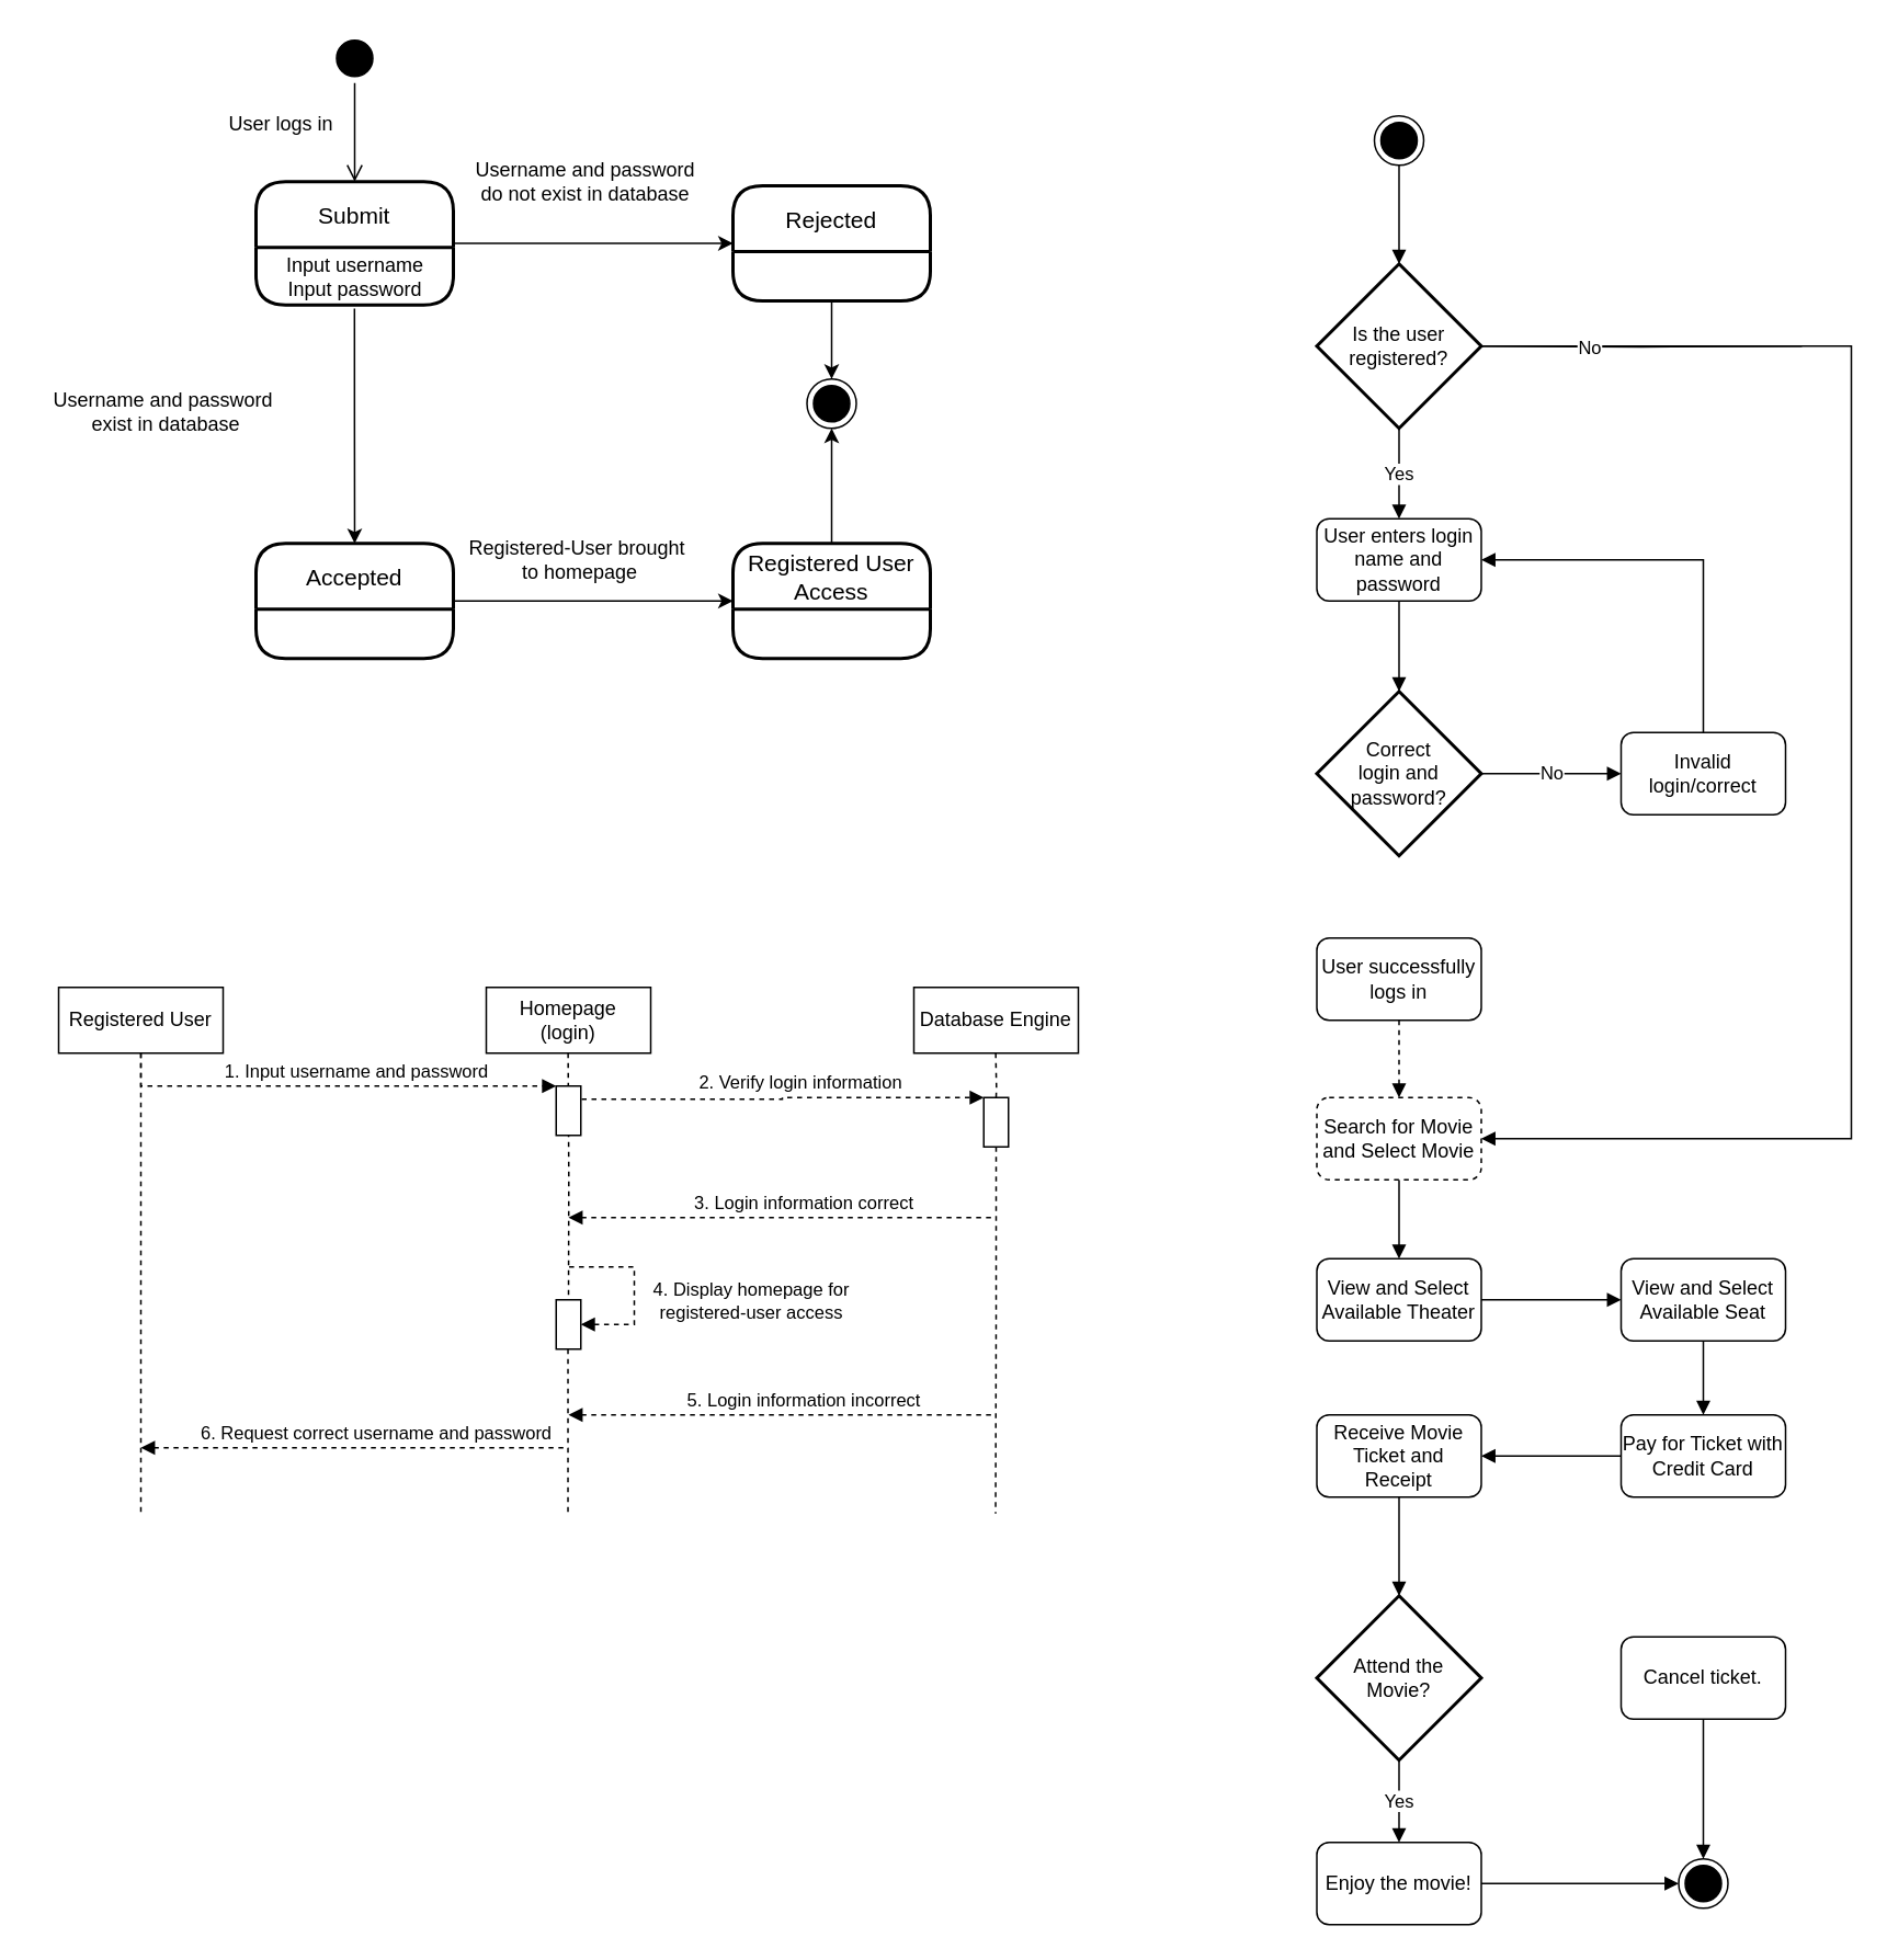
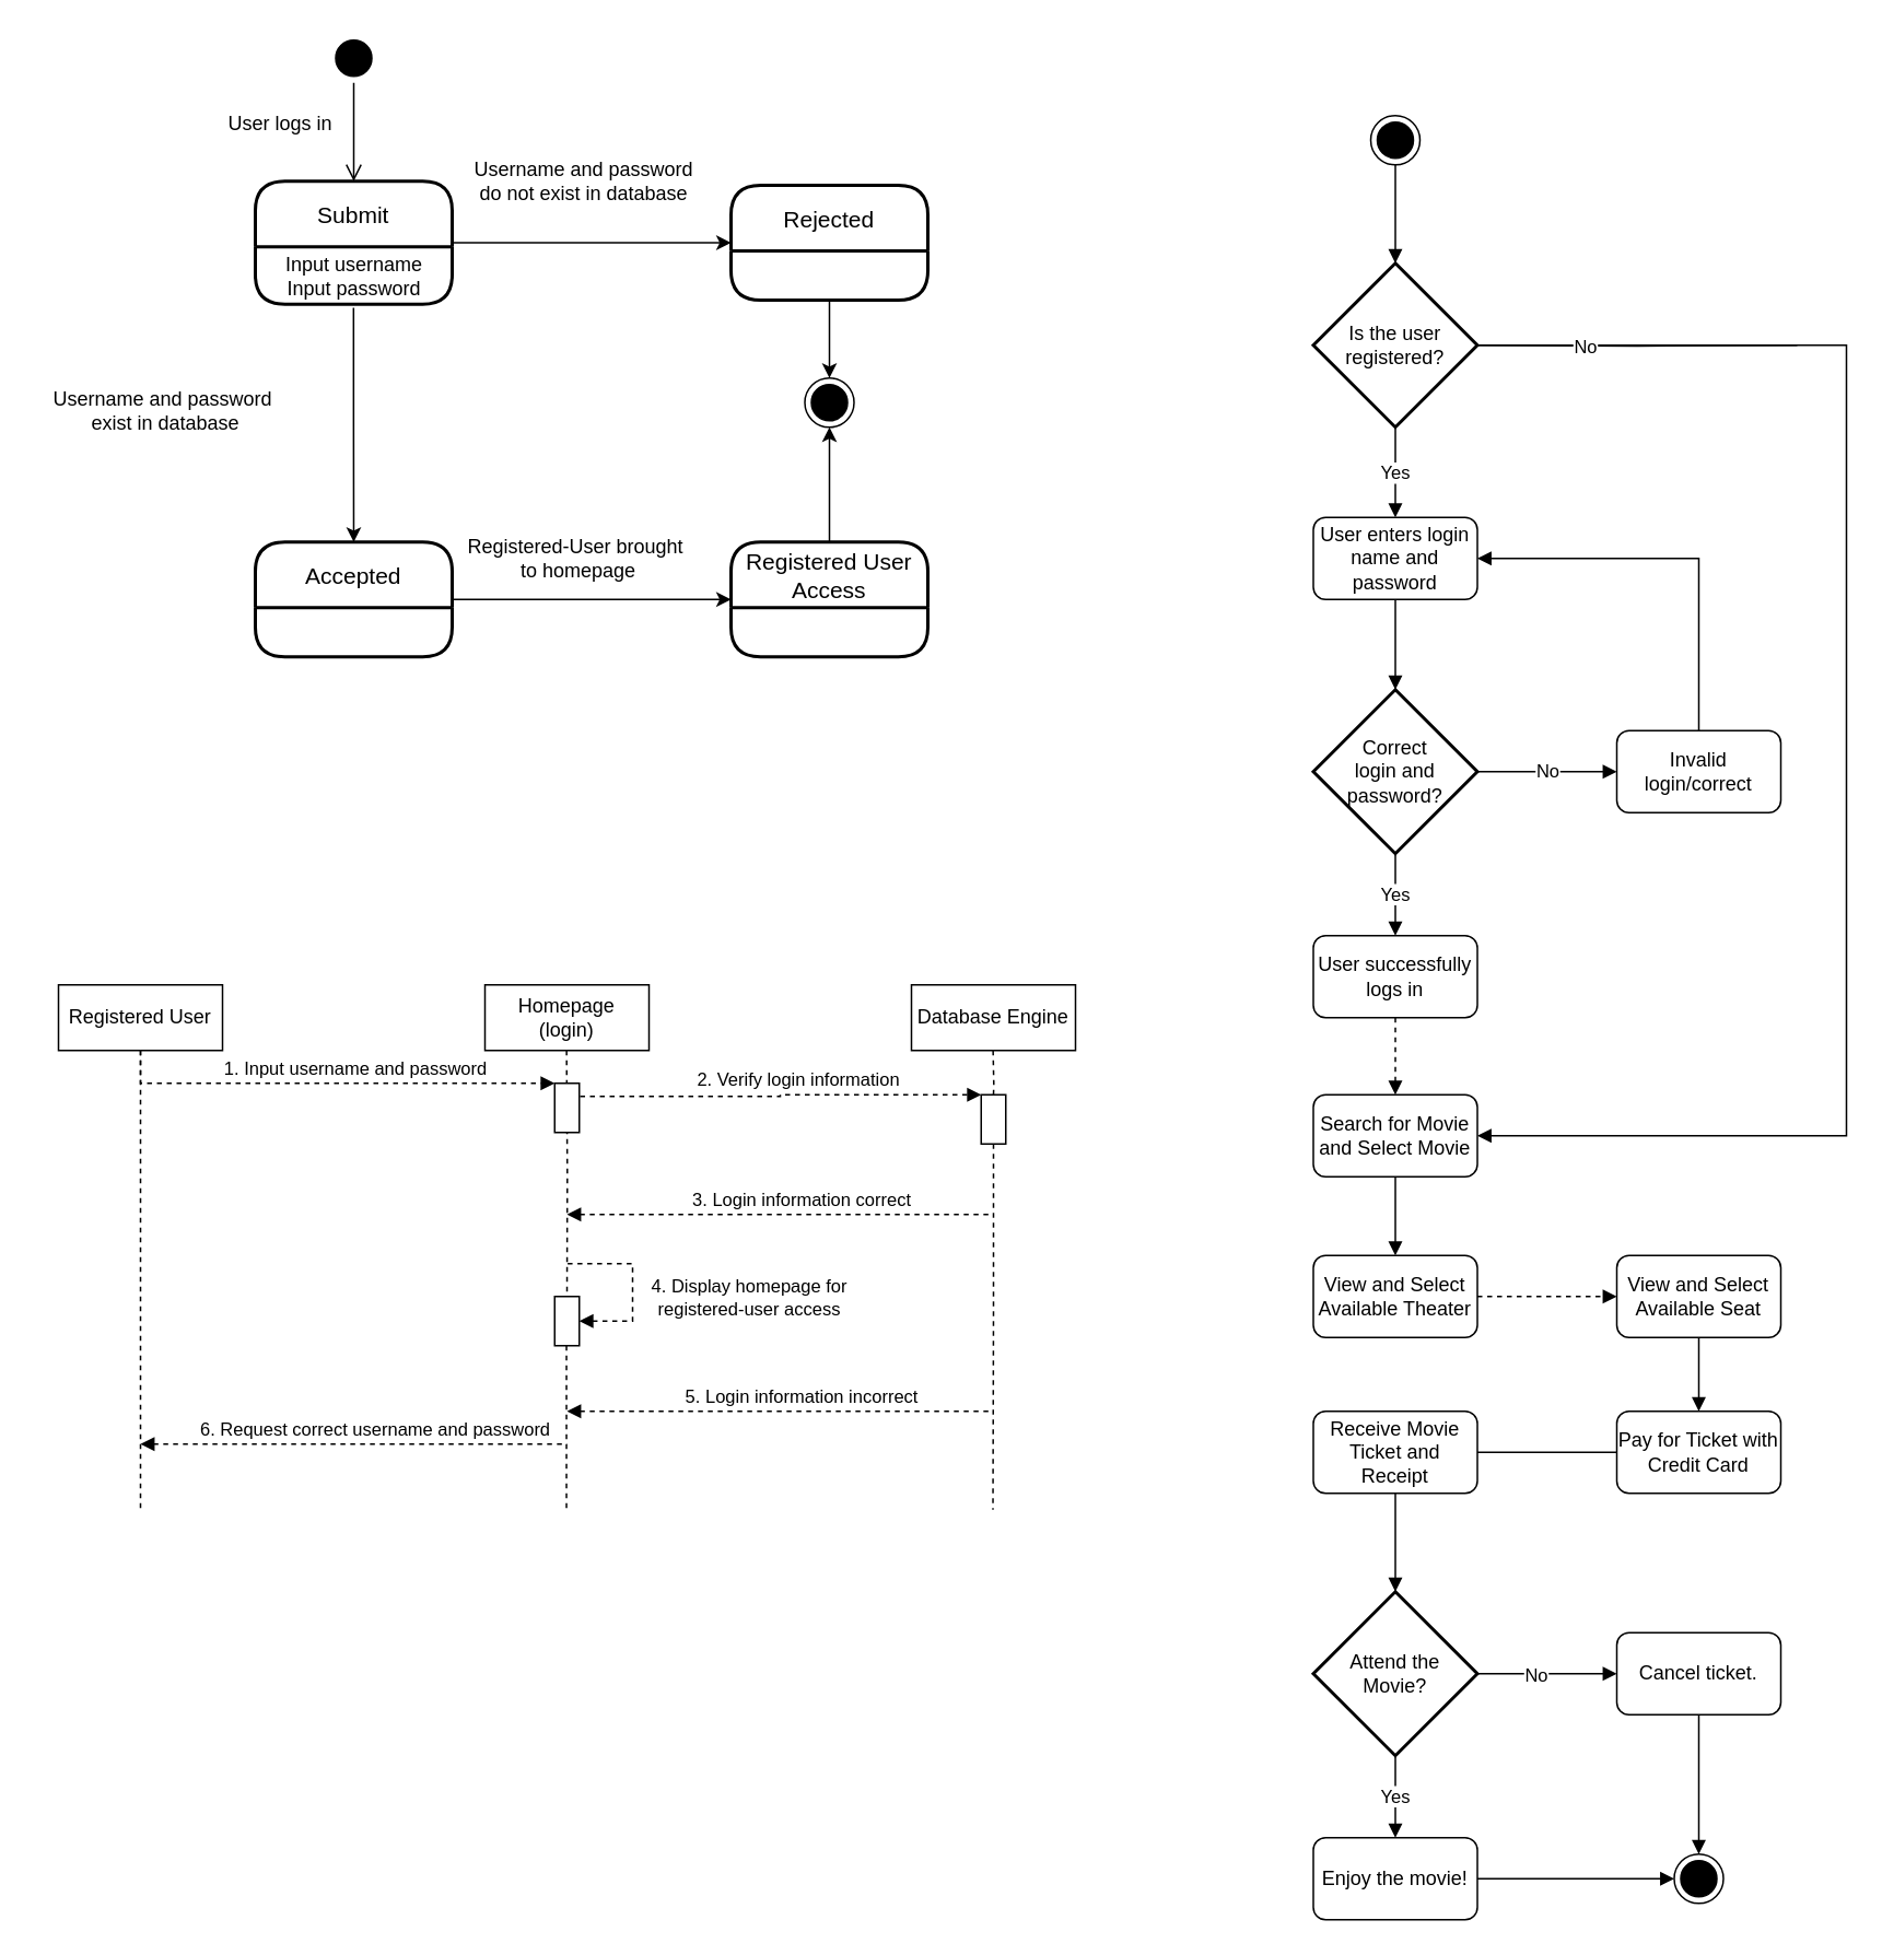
+ <mxCell id="52" value="Yes" style="edgeStyle=orthogonalEdgeStyle;rounded=0;orthogonalLoop=1;jettySize=auto;html=1;strokeColor=default;startArrow=none;startFill=0;endArrow=block;endFill=1;entryX=0.5;entryY=0;entryDx=0;entryDy=0;" edge="1" parent="1" source="53" target="57"><mxGeometry relative="1" as="geometry"><mxPoint x="845" y="550" as="targetPoint" /></mxGeometry></mxCell>
- <mxCell id="59" value="Search for Movie&lt;br&gt;and Select Movie" style="rounded=1;whiteSpace=wrap;html=1;strokeColor=#000000;dashed=1;" vertex="1" parent="1"><mxGeometry x="800" y="667" width="100" height="50" as="geometry" /></mxCell>
+ <mxCell id="59" value="Search for Movie&lt;br&gt;and Select Movie" style="rounded=1;whiteSpace=wrap;html=1;strokeColor=#000000;" vertex="1" parent="1"><mxGeometry x="800" y="667" width="100" height="50" as="geometry" /></mxCell>
- <mxCell id="60" style="edgeStyle=orthogonalEdgeStyle;rounded=0;orthogonalLoop=1;jettySize=auto;html=1;strokeColor=default;startArrow=none;startFill=0;endArrow=block;endFill=1;" edge="1" parent="1" source="61" target="63"><mxGeometry relative="1" as="geometry" /></mxCell>
+ <mxCell id="60" style="edgeStyle=orthogonalEdgeStyle;rounded=0;orthogonalLoop=1;jettySize=auto;html=1;strokeColor=default;startArrow=none;startFill=0;endArrow=block;endFill=1;dashed=1;" edge="1" parent="1" source="61" target="63"><mxGeometry relative="1" as="geometry" /></mxCell>
- <mxCell id="64" style="edgeStyle=orthogonalEdgeStyle;rounded=0;orthogonalLoop=1;jettySize=auto;html=1;strokeColor=default;startArrow=none;startFill=0;endArrow=block;endFill=1;" edge="1" parent="1" source="65" target="67"><mxGeometry relative="1" as="geometry" /></mxCell>
+ <mxCell id="64" style="edgeStyle=orthogonalEdgeStyle;rounded=0;orthogonalLoop=1;jettySize=auto;html=1;strokeColor=default;startArrow=none;startFill=0;endArrow=none;endFill=1;" edge="1" parent="1" source="65" target="67"><mxGeometry relative="1" as="geometry" /></mxCell>
+ <mxCell id="69" style="edgeStyle=orthogonalEdgeStyle;rounded=0;orthogonalLoop=1;jettySize=auto;html=1;strokeColor=default;startArrow=none;startFill=0;endArrow=block;endFill=1;entryX=0;entryY=0.5;entryDx=0;entryDy=0;" edge="1" parent="1" source="71" target="75"><mxGeometry relative="1" as="geometry"><mxPoint x="925" y="1020" as="targetPoint" /></mxGeometry></mxCell>
+ <mxCell id="70" value="No" style="edgeLabel;html=1;align=center;verticalAlign=middle;resizable=0;points=[];" vertex="1" connectable="0" parent="69"><mxGeometry x="-0.236" y="-2" relative="1" as="geometry"><mxPoint x="3" y="-2" as="offset" /></mxGeometry></mxCell>
